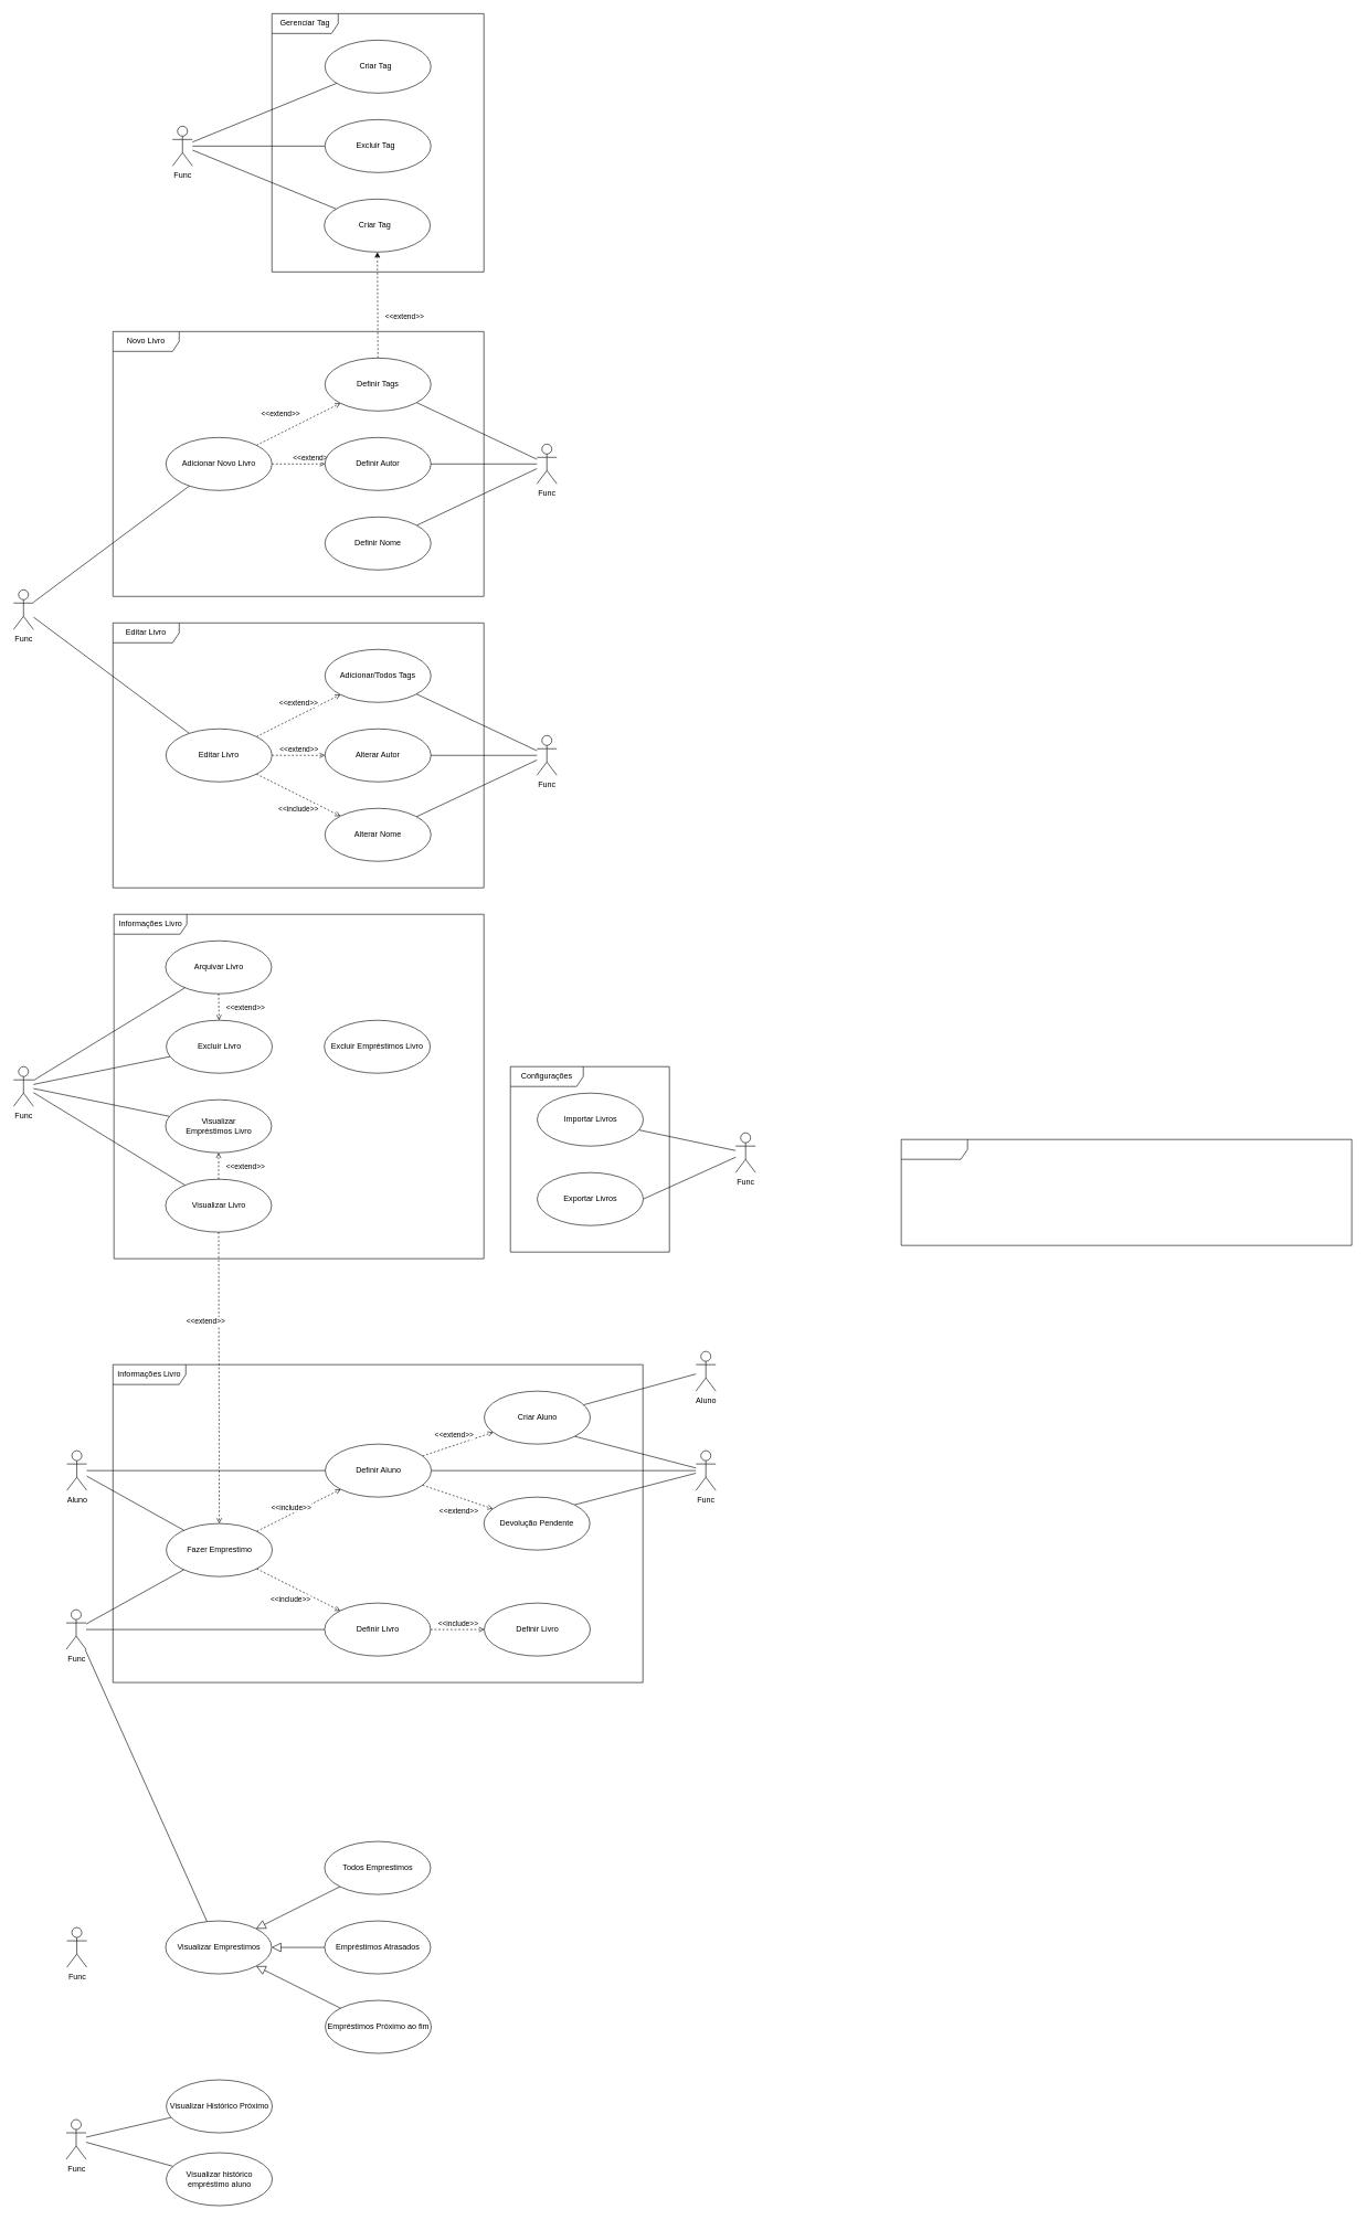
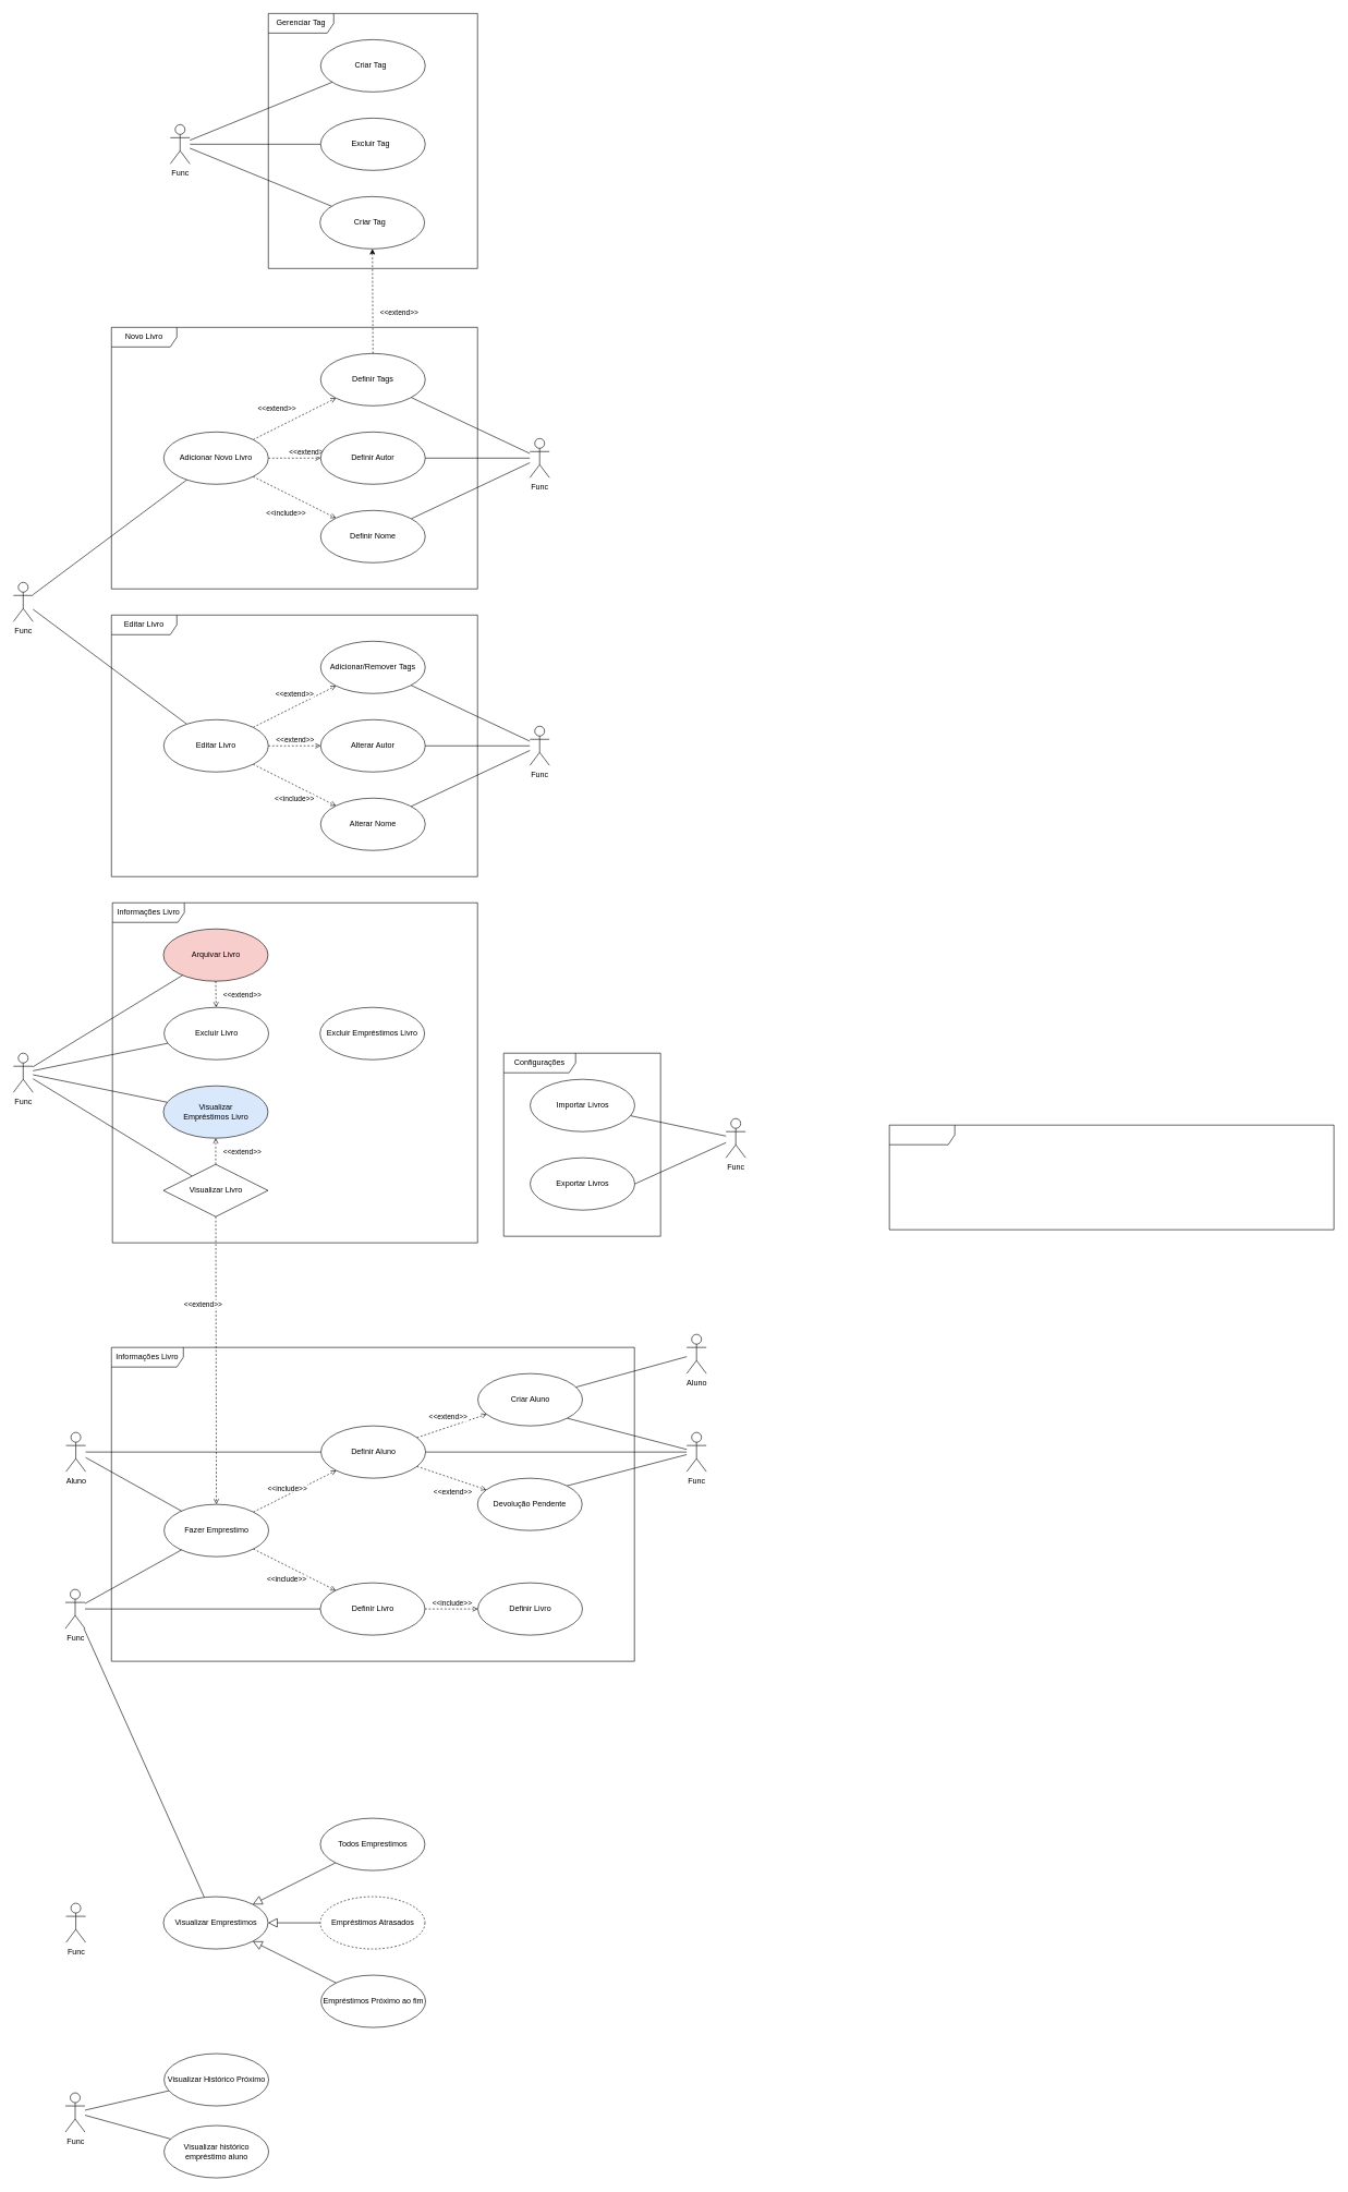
+ <mxCell id="13" style="edgeStyle=none;rounded=0;orthogonalLoop=1;jettySize=auto;html=1;endArrow=open;endFill=0;dashed=1;" parent="1" source="15" target="28" edge="1"><mxGeometry relative="1" as="geometry" /></mxCell>
+ <mxCell id="14" value="&amp;lt;&amp;lt;include&amp;gt;&amp;gt;" style="edgeLabel;html=1;align=center;verticalAlign=middle;resizable=0;points=[];" parent="13" vertex="1" connectable="0"><mxGeometry x="0.276" y="-1" relative="1" as="geometry"><mxPoint x="-30" y="15" as="offset" /></mxGeometry></mxCell>
- <mxCell id="38" value="Adicionar/Todos Tags" style="ellipse;whiteSpace=wrap;html=1;" parent="1" vertex="1"><mxGeometry x="490" y="980" width="160" height="80" as="geometry" /></mxCell>
+ <mxCell id="38" value="Adicionar/Remover Tags" style="ellipse;whiteSpace=wrap;html=1;" parent="1" vertex="1"><mxGeometry x="490" y="980" width="160" height="80" as="geometry" /></mxCell>
- <mxCell id="16" value="Arquivar Livro" style="ellipse;whiteSpace=wrap;html=1;" parent="1" vertex="1"><mxGeometry x="249.5" y="1420" width="160" height="80" as="geometry" /></mxCell>
+ <mxCell id="16" value="Arquivar Livro" style="ellipse;whiteSpace=wrap;html=1;fillColor=#f8cecc;" parent="1" vertex="1"><mxGeometry x="249.5" y="1420" width="160" height="80" as="geometry" /></mxCell>
- <mxCell id="79" value="Visualizar &lt;br&gt;Empréstimos Livro" style="ellipse;whiteSpace=wrap;html=1;" parent="1" vertex="1"><mxGeometry x="249.5" y="1660" width="160" height="80" as="geometry" /></mxCell>
+ <mxCell id="79" value="Visualizar &lt;br&gt;Empréstimos Livro" style="ellipse;whiteSpace=wrap;html=1;fillColor=#dae8fc;" parent="1" vertex="1"><mxGeometry x="249.5" y="1660" width="160" height="80" as="geometry" /></mxCell>
- <mxCell id="18" value="Visualizar Livro" style="ellipse;whiteSpace=wrap;html=1;" parent="1" vertex="1"><mxGeometry x="249.5" y="1780" width="160" height="80" as="geometry" /></mxCell>
+ <mxCell id="18" value="Visualizar Livro" style="rhombus;whiteSpace=wrap;html=1;" parent="1" vertex="1"><mxGeometry x="249.5" y="1780" width="160" height="80" as="geometry" /></mxCell>
- <mxCell id="93" value="Empréstimos Atrasados" style="ellipse;whiteSpace=wrap;html=1;" parent="1" vertex="1"><mxGeometry x="489.5" y="2900" width="160" height="80" as="geometry" /></mxCell>
+ <mxCell id="93" value="Empréstimos Atrasados" style="ellipse;whiteSpace=wrap;html=1;dashed=1;" parent="1" vertex="1"><mxGeometry x="489.5" y="2900" width="160" height="80" as="geometry" /></mxCell>
